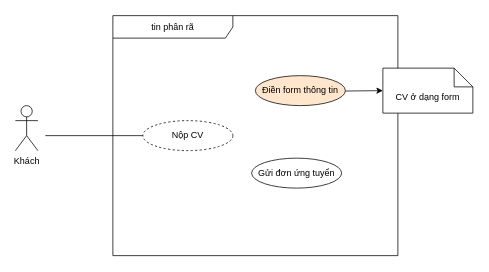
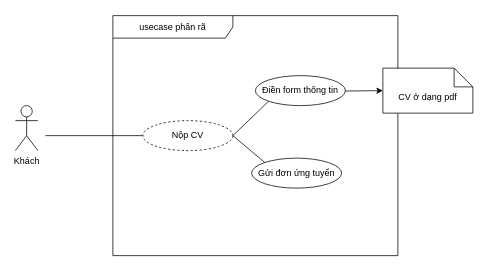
- <mxCell id="2" value="tin phân rã" style="shape=umlFrame;whiteSpace=wrap;html=1;pointerEvents=0;recursiveResize=0;container=1;collapsible=0;width=160;" vertex="1" parent="1"><mxGeometry x="150" y="20" width="380" height="320" as="geometry" /></mxCell>
+ <mxCell id="2" value="usecase phân rã" style="shape=umlFrame;whiteSpace=wrap;html=1;pointerEvents=0;recursiveResize=0;container=1;collapsible=0;width=160;" vertex="1" parent="1"><mxGeometry x="150" y="20" width="380" height="320" as="geometry" /></mxCell>
- <mxCell id="4" value="Điền form thông tin" style="ellipse;whiteSpace=wrap;html=1;fillColor=#ffe6cc;" vertex="1" parent="2"><mxGeometry x="190" y="80" width="120" height="40" as="geometry" /></mxCell>
+ <mxCell id="4" value="Điền form thông tin" style="ellipse;whiteSpace=wrap;html=1;" vertex="1" parent="2"><mxGeometry x="190" y="80" width="120" height="40" as="geometry" /></mxCell>
- <mxCell id="10" value="CV ở dạng form" style="shape=note2;boundedLbl=1;whiteSpace=wrap;html=1;size=25;verticalAlign=top;align=center;" vertex="1" parent="1"><mxGeometry x="510" y="90" width="120" height="60" as="geometry" /></mxCell>
+ <mxCell id="10" value="CV ở dạng pdf" style="shape=note2;boundedLbl=1;whiteSpace=wrap;html=1;size=25;verticalAlign=top;align=center;" vertex="1" parent="1"><mxGeometry x="510" y="90" width="120" height="60" as="geometry" /></mxCell>
+ <mxCell id="6" value="" style="endArrow=none;startArrow=none;endFill=0;startFill=0;endSize=8;html=1;verticalAlign=bottom;labelBackgroundColor=none;strokeWidth=1;entryX=0;entryY=1;entryDx=0;entryDy=0;exitX=1;exitY=0.5;exitDx=0;exitDy=0;fontStyle=1" edge="1" parent="2" source="3" target="4"><mxGeometry width="160" relative="1" as="geometry"><mxPoint x="-80" y="170" as="sourcePoint" /><mxPoint x="50" y="170" as="targetPoint" /></mxGeometry></mxCell>
+ <mxCell id="7" value="" style="endArrow=none;startArrow=none;endFill=0;startFill=0;endSize=8;html=1;verticalAlign=bottom;labelBackgroundColor=none;strokeWidth=1;entryX=0;entryY=0;entryDx=0;entryDy=0;exitX=1;exitY=0.5;exitDx=0;exitDy=0;" edge="1" parent="2" source="3" target="5"><mxGeometry width="160" relative="1" as="geometry"><mxPoint x="-70" y="180" as="sourcePoint" /><mxPoint x="60" y="180" as="targetPoint" /></mxGeometry></mxCell>
